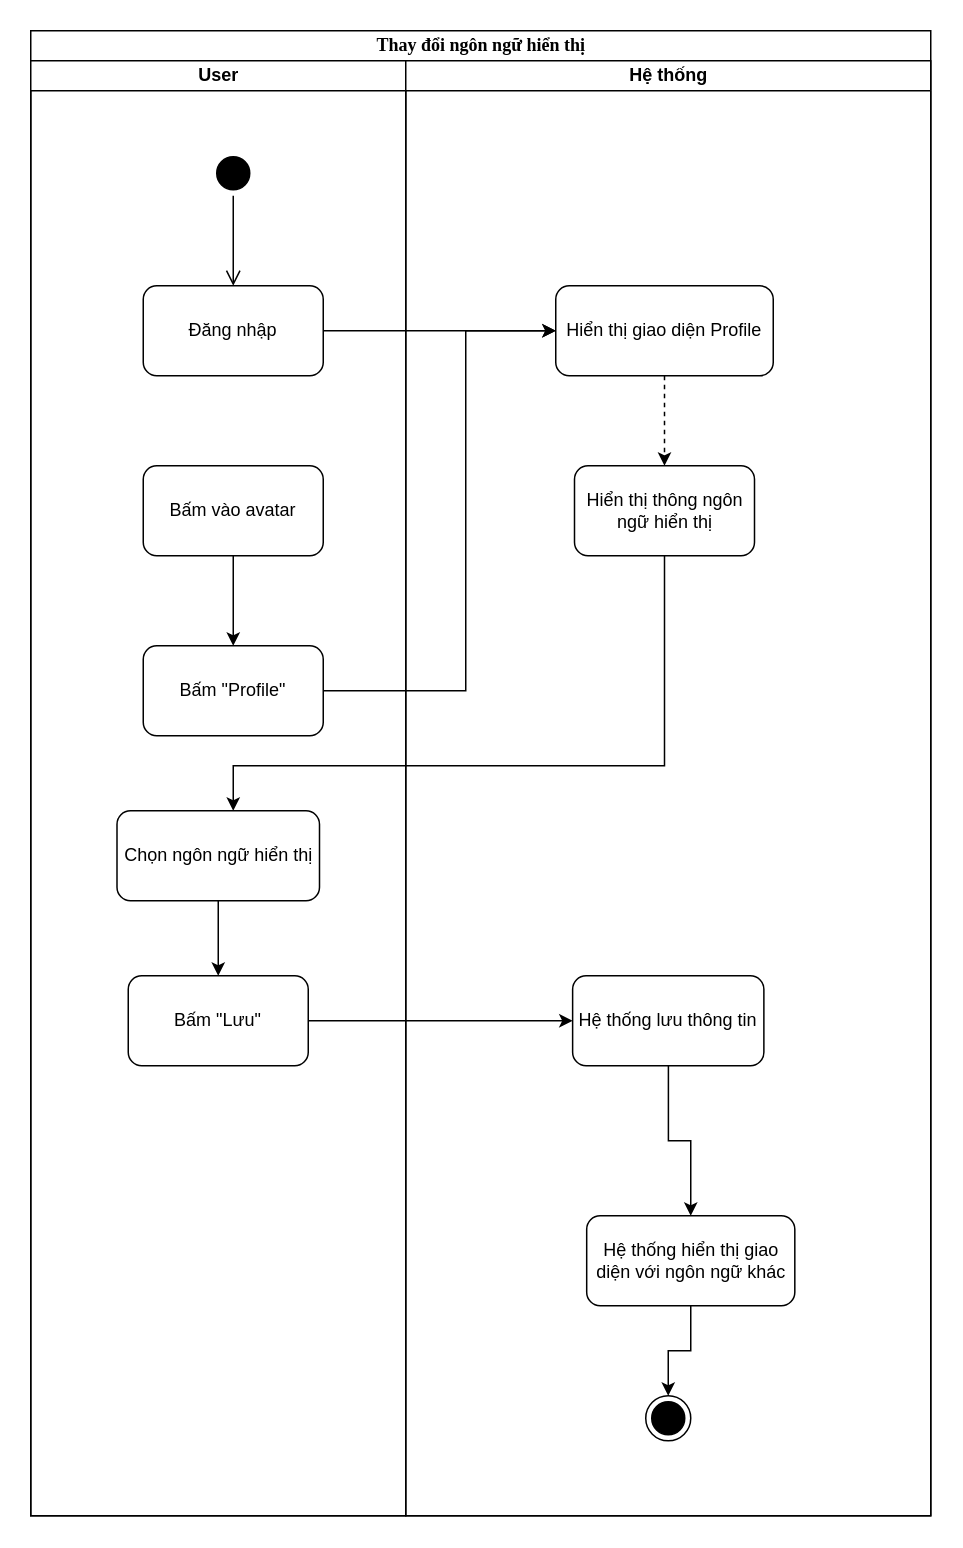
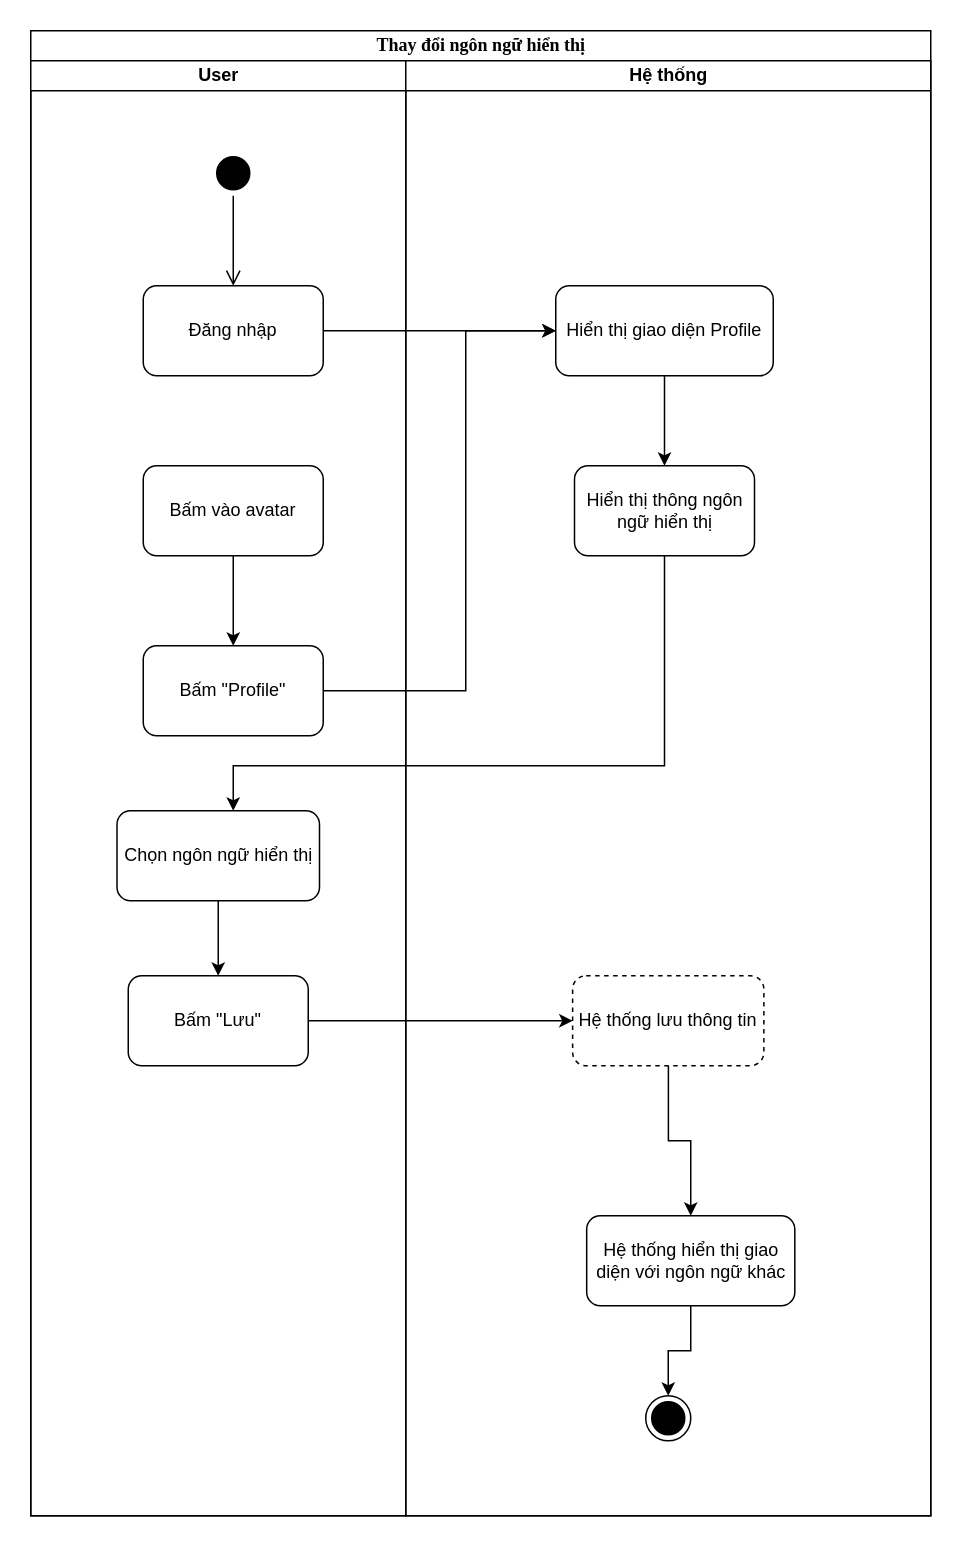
- <mxCell id="22" style="edgeStyle=orthogonalEdgeStyle;rounded=0;orthogonalLoop=1;jettySize=auto;html=1;strokeColor=#000000;entryX=0.5;entryY=0;entryDx=0;entryDy=0;dashed=1;" edge="1" parent="1" source="23" target="25"><mxGeometry relative="1" as="geometry"><mxPoint x="153" y="260" as="targetPoint" /></mxGeometry></mxCell>
+ <mxCell id="22" style="edgeStyle=orthogonalEdgeStyle;rounded=0;orthogonalLoop=1;jettySize=auto;html=1;strokeColor=#000000;entryX=0.5;entryY=0;entryDx=0;entryDy=0;" edge="1" parent="1" source="23" target="25"><mxGeometry relative="1" as="geometry"><mxPoint x="153" y="260" as="targetPoint" /></mxGeometry></mxCell>
- <mxCell id="10" value="Hệ thống lưu thông tin" style="rounded=1;whiteSpace=wrap;html=1;" vertex="1" parent="8"><mxGeometry x="111.25" y="610" width="127.5" height="60" as="geometry" /></mxCell>
+ <mxCell id="10" value="Hệ thống lưu thông tin" style="rounded=1;whiteSpace=wrap;html=1;dashed=1;" vertex="1" parent="8"><mxGeometry x="111.25" y="610" width="127.5" height="60" as="geometry" /></mxCell>
